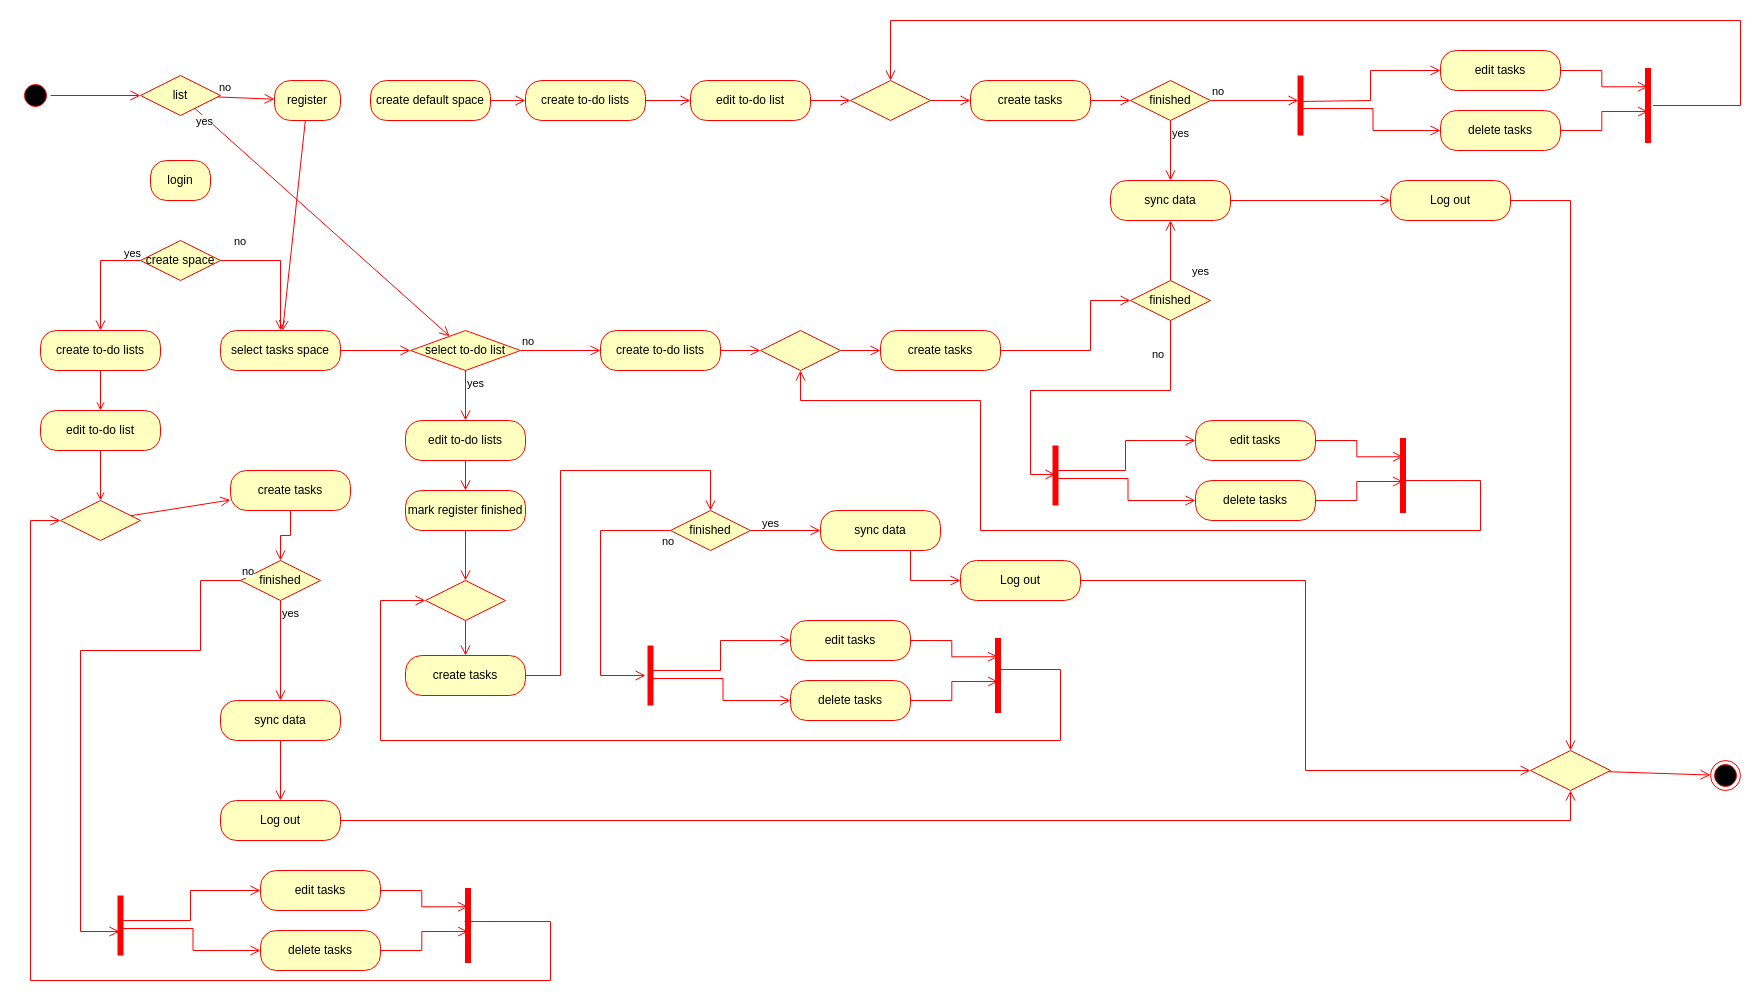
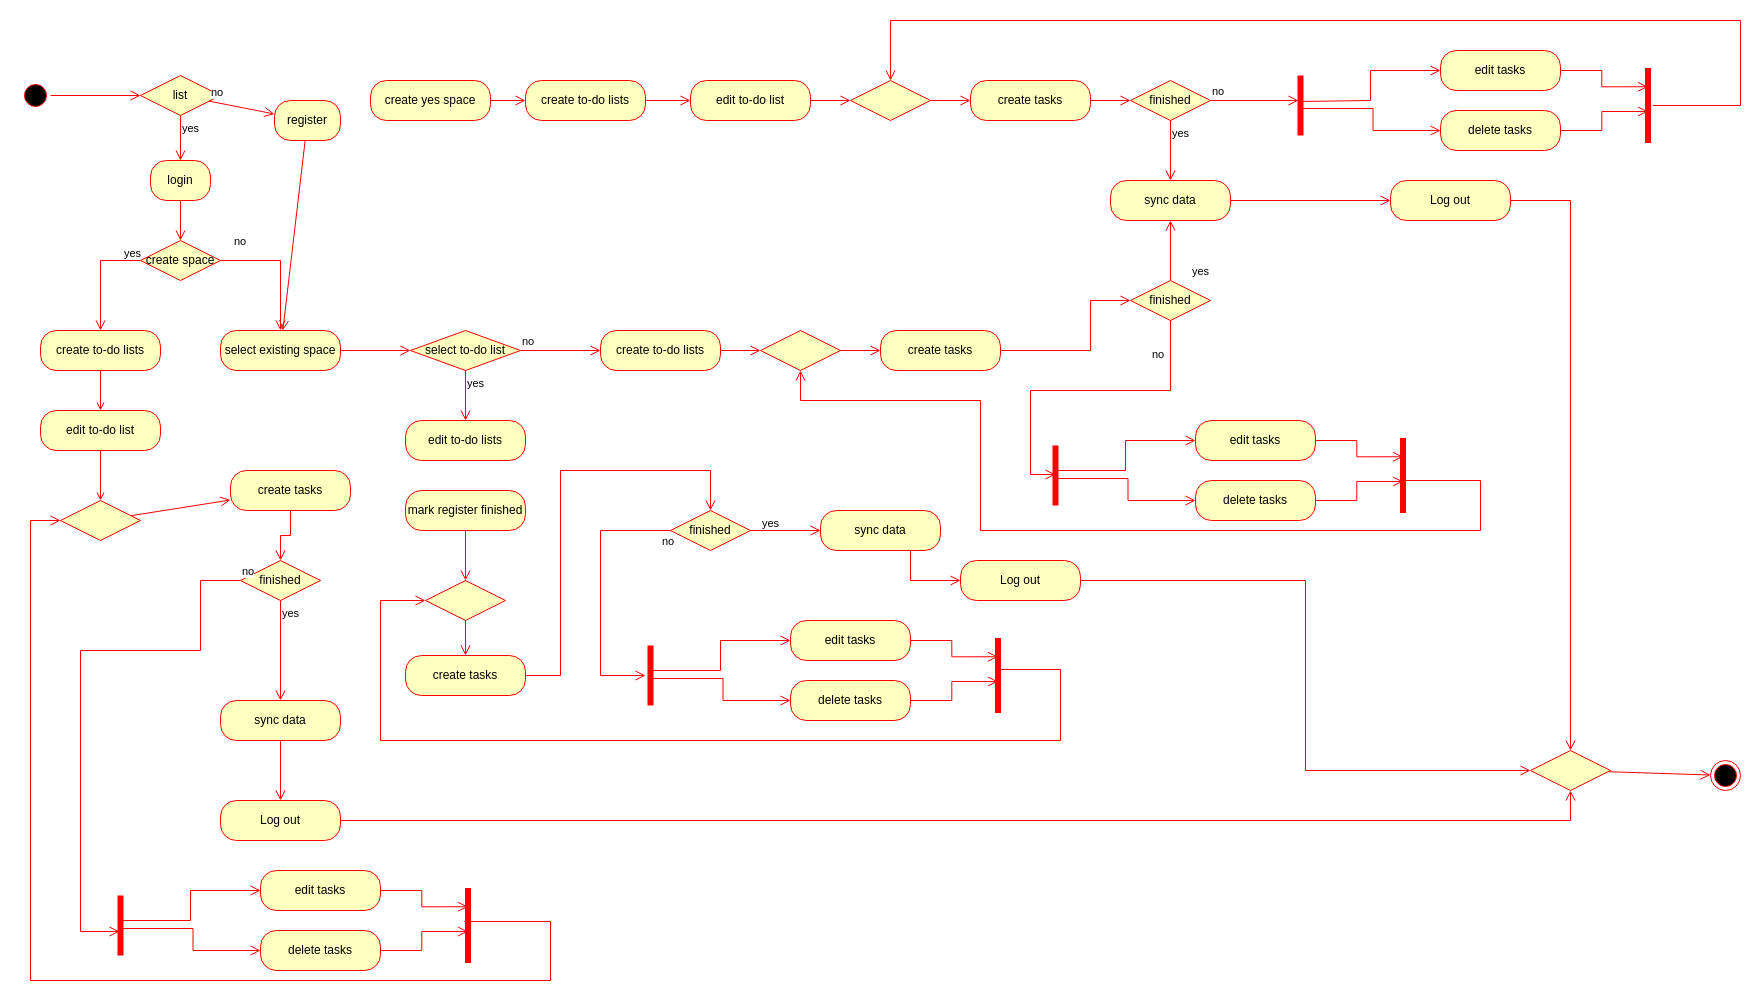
- <mxCell id="9" value="register" style="rounded=1;whiteSpace=wrap;html=1;arcSize=40;fontColor=#000000;fillColor=#ffffc0;strokeColor=#ff0000;" vertex="1" parent="1"><mxGeometry x="274" y="80" width="66" height="40" as="geometry" /></mxCell>
+ <mxCell id="9" value="register" style="rounded=1;whiteSpace=wrap;html=1;arcSize=40;fontColor=#000000;fillColor=#ffffc0;strokeColor=#ff0000;" vertex="1" parent="1"><mxGeometry x="274" y="100" width="66" height="40" as="geometry" /></mxCell>
- <mxCell id="11" value="create default space" style="rounded=1;whiteSpace=wrap;html=1;arcSize=40;fontColor=#000000;fillColor=#ffffc0;strokeColor=#ff0000;" vertex="1" parent="1"><mxGeometry x="370" y="80" width="120" height="40" as="geometry" /></mxCell>
+ <mxCell id="11" value="create yes space" style="rounded=1;whiteSpace=wrap;html=1;arcSize=40;fontColor=#000000;fillColor=#ffffc0;strokeColor=#ff0000;" vertex="1" parent="1"><mxGeometry x="370" y="80" width="120" height="40" as="geometry" /></mxCell>
+ <mxCell id="8" value="" style="html=1;verticalAlign=bottom;endArrow=open;endSize=8;strokeColor=#ff0000;rounded=0;" edge="1" source="7" parent="1" target="19"><mxGeometry relative="1" as="geometry"><mxPoint x="200" y="290" as="targetPoint" /></mxGeometry></mxCell>
- <mxCell id="6" value="yes" style="html=1;align=left;verticalAlign=top;endArrow=open;endSize=8;strokeColor=#ff0000;rounded=0;" edge="1" source="4" parent="1" target="30"><mxGeometry x="-1" relative="1" as="geometry"><mxPoint x="180" y="190" as="targetPoint" /></mxGeometry></mxCell>
+ <mxCell id="6" value="yes" style="html=1;align=left;verticalAlign=top;endArrow=open;endSize=8;strokeColor=#ff0000;rounded=0;" edge="1" source="4" parent="1" target="7"><mxGeometry x="-1" relative="1" as="geometry"><mxPoint x="180" y="190" as="targetPoint" /></mxGeometry></mxCell>
- <mxCell id="17" value="select&amp;nbsp;tasks space" style="rounded=1;whiteSpace=wrap;html=1;arcSize=40;fontColor=#000000;fillColor=#ffffc0;strokeColor=#ff0000;" vertex="1" parent="1"><mxGeometry x="220" y="330" width="120" height="40" as="geometry" /></mxCell>
+ <mxCell id="17" value="select&amp;nbsp;existing space" style="rounded=1;whiteSpace=wrap;html=1;arcSize=40;fontColor=#000000;fillColor=#ffffc0;strokeColor=#ff0000;" vertex="1" parent="1"><mxGeometry x="220" y="330" width="120" height="40" as="geometry" /></mxCell>
- <mxCell id="36" value="" style="html=1;verticalAlign=bottom;endArrow=open;endSize=8;strokeColor=#ff0000;rounded=0;" edge="1" parent="1" source="35" target="66"><mxGeometry relative="1" as="geometry"><mxPoint x="465" y="490" as="targetPoint" /></mxGeometry></mxCell>
